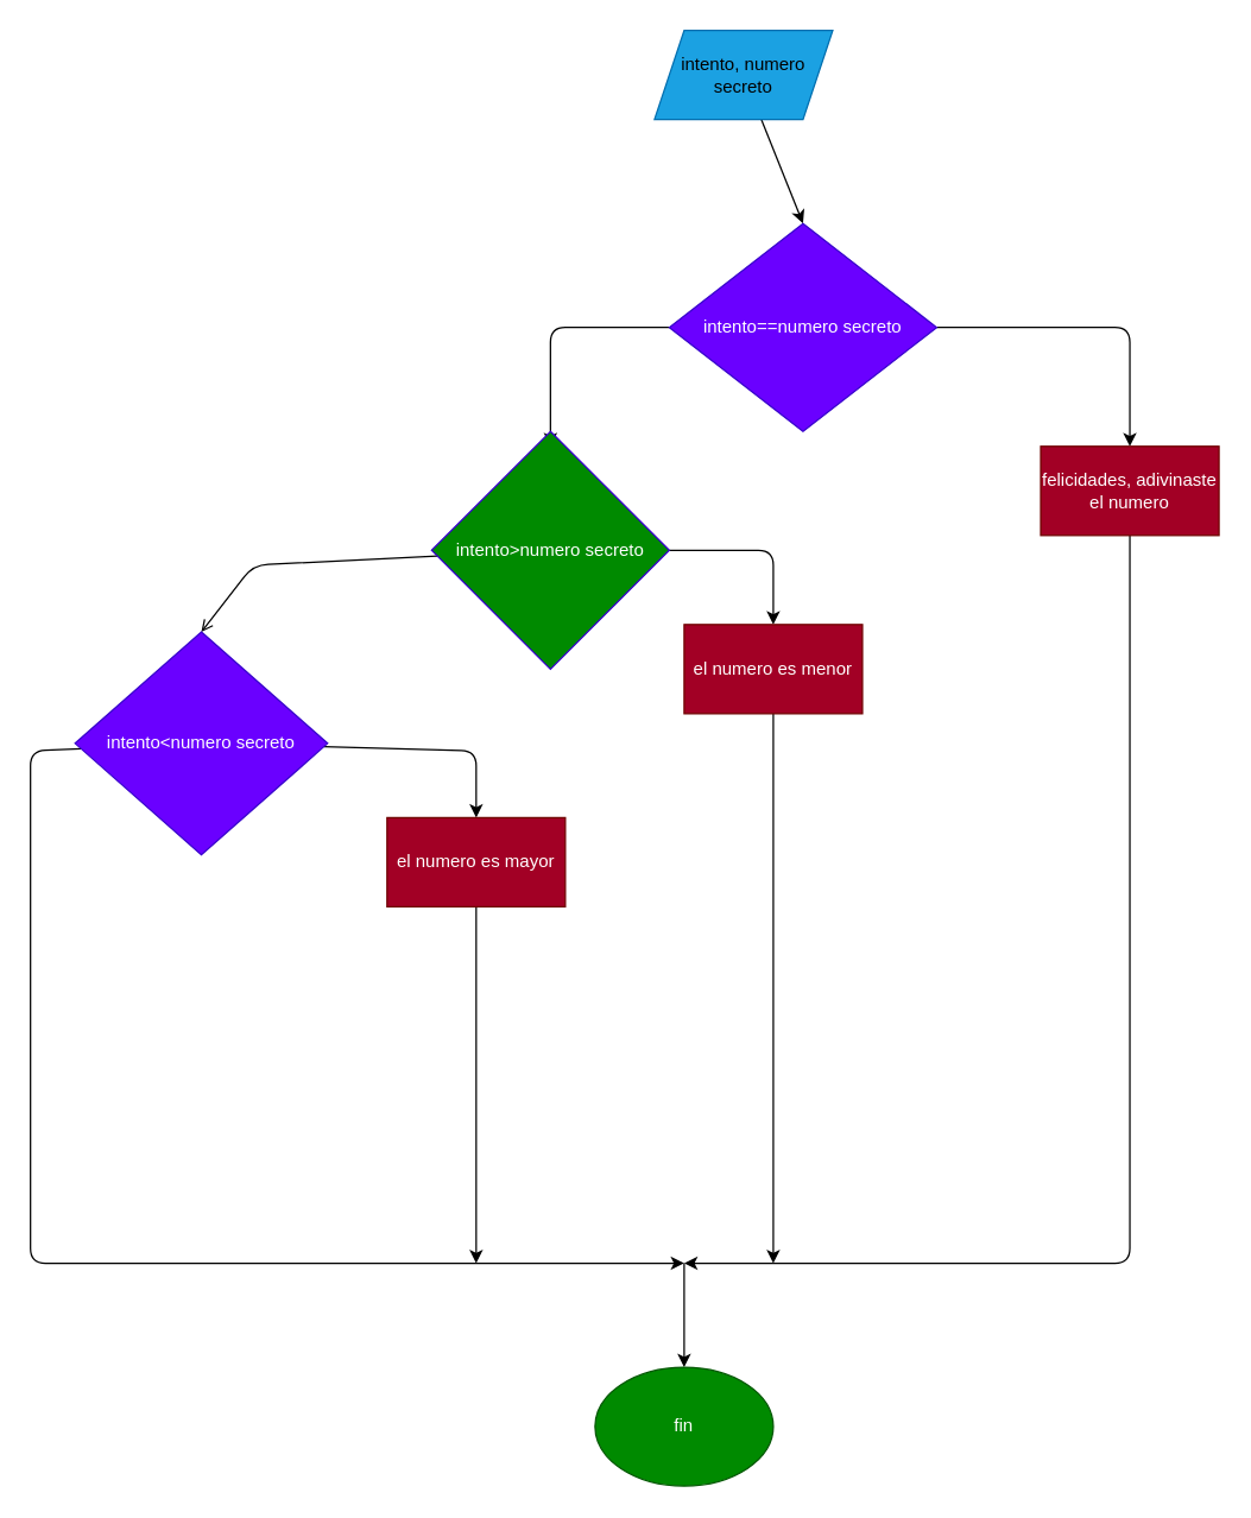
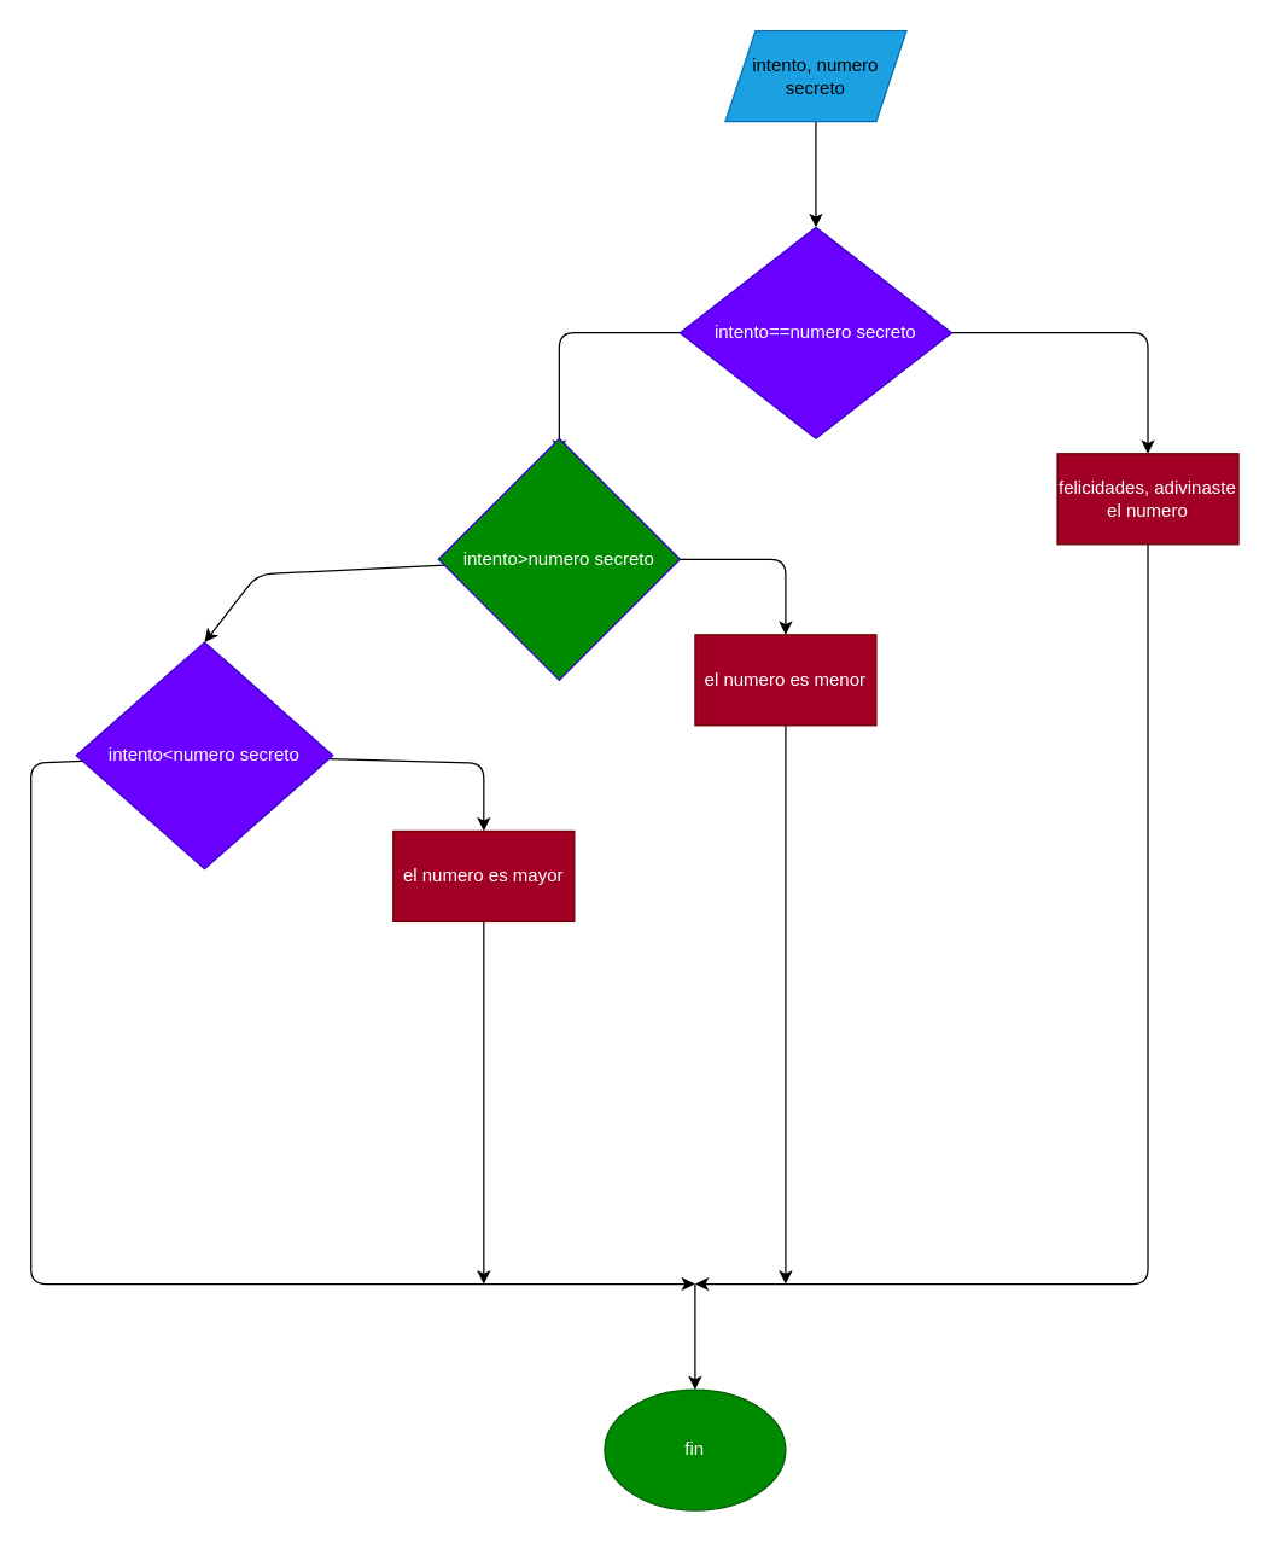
- <mxCell id="3" value="&lt;font color=&quot;#000000&quot;&gt;intento, numero secreto&lt;/font&gt;" style="shape=parallelogram;perimeter=parallelogramPerimeter;whiteSpace=wrap;html=1;fixedSize=1;fontColor=#ffffff;fillColor=#1ba1e2;strokeColor=#006EAF;" parent="1" vertex="1"><mxGeometry x="440" y="20" width="120" height="60" as="geometry" /></mxCell>
+ <mxCell id="3" value="&lt;font color=&quot;#000000&quot;&gt;intento, numero secreto&lt;/font&gt;" style="shape=parallelogram;perimeter=parallelogramPerimeter;whiteSpace=wrap;html=1;fixedSize=1;fontColor=#ffffff;fillColor=#1ba1e2;strokeColor=#006EAF;" parent="1" vertex="1"><mxGeometry x="480" y="20" width="120" height="60" as="geometry" /></mxCell>
- <mxCell id="10" style="edgeStyle=none;html=1;fontColor=#000000;entryX=0.5;entryY=0;entryDx=0;entryDy=0;endArrow=open;" parent="1" source="11" target="16" edge="1"><mxGeometry relative="1" as="geometry"><mxPoint x="180" y="430" as="targetPoint" /><Array as="points"><mxPoint x="170" y="380" /></Array></mxGeometry></mxCell>
+ <mxCell id="10" style="edgeStyle=none;html=1;fontColor=#000000;entryX=0.5;entryY=0;entryDx=0;entryDy=0;" parent="1" source="11" target="16" edge="1"><mxGeometry relative="1" as="geometry"><mxPoint x="180" y="430" as="targetPoint" /><Array as="points"><mxPoint x="170" y="380" /></Array></mxGeometry></mxCell>
